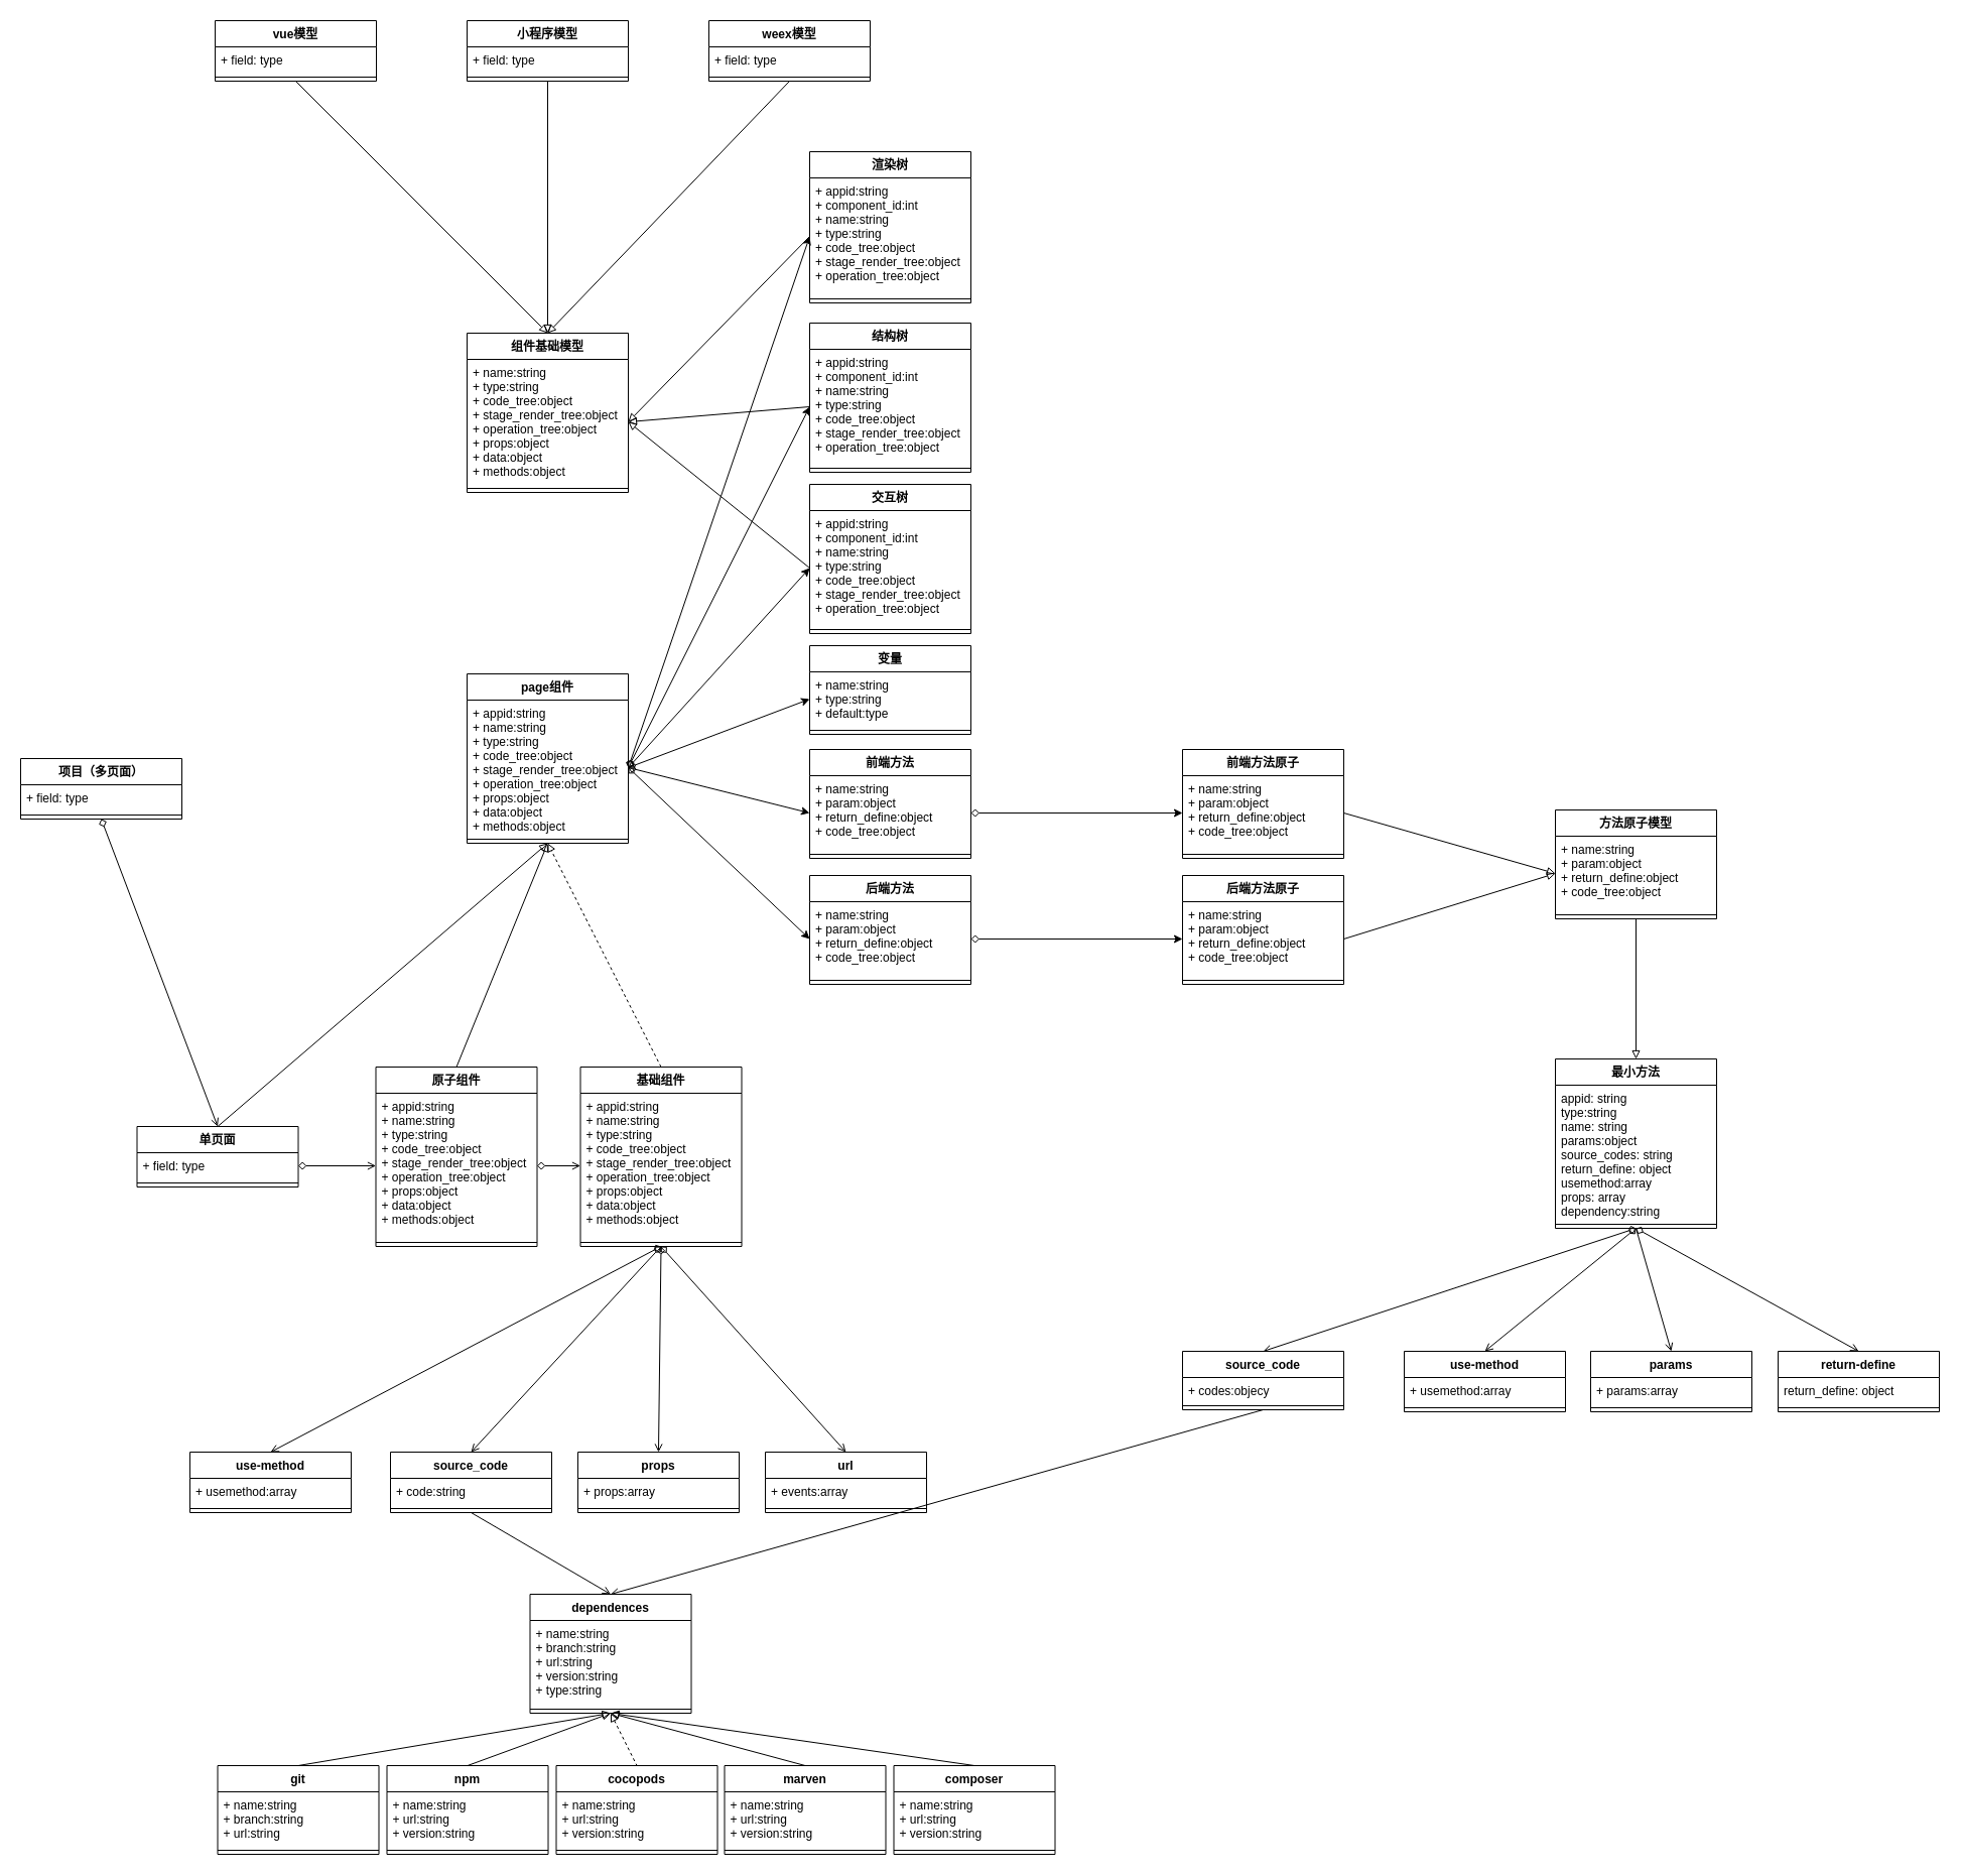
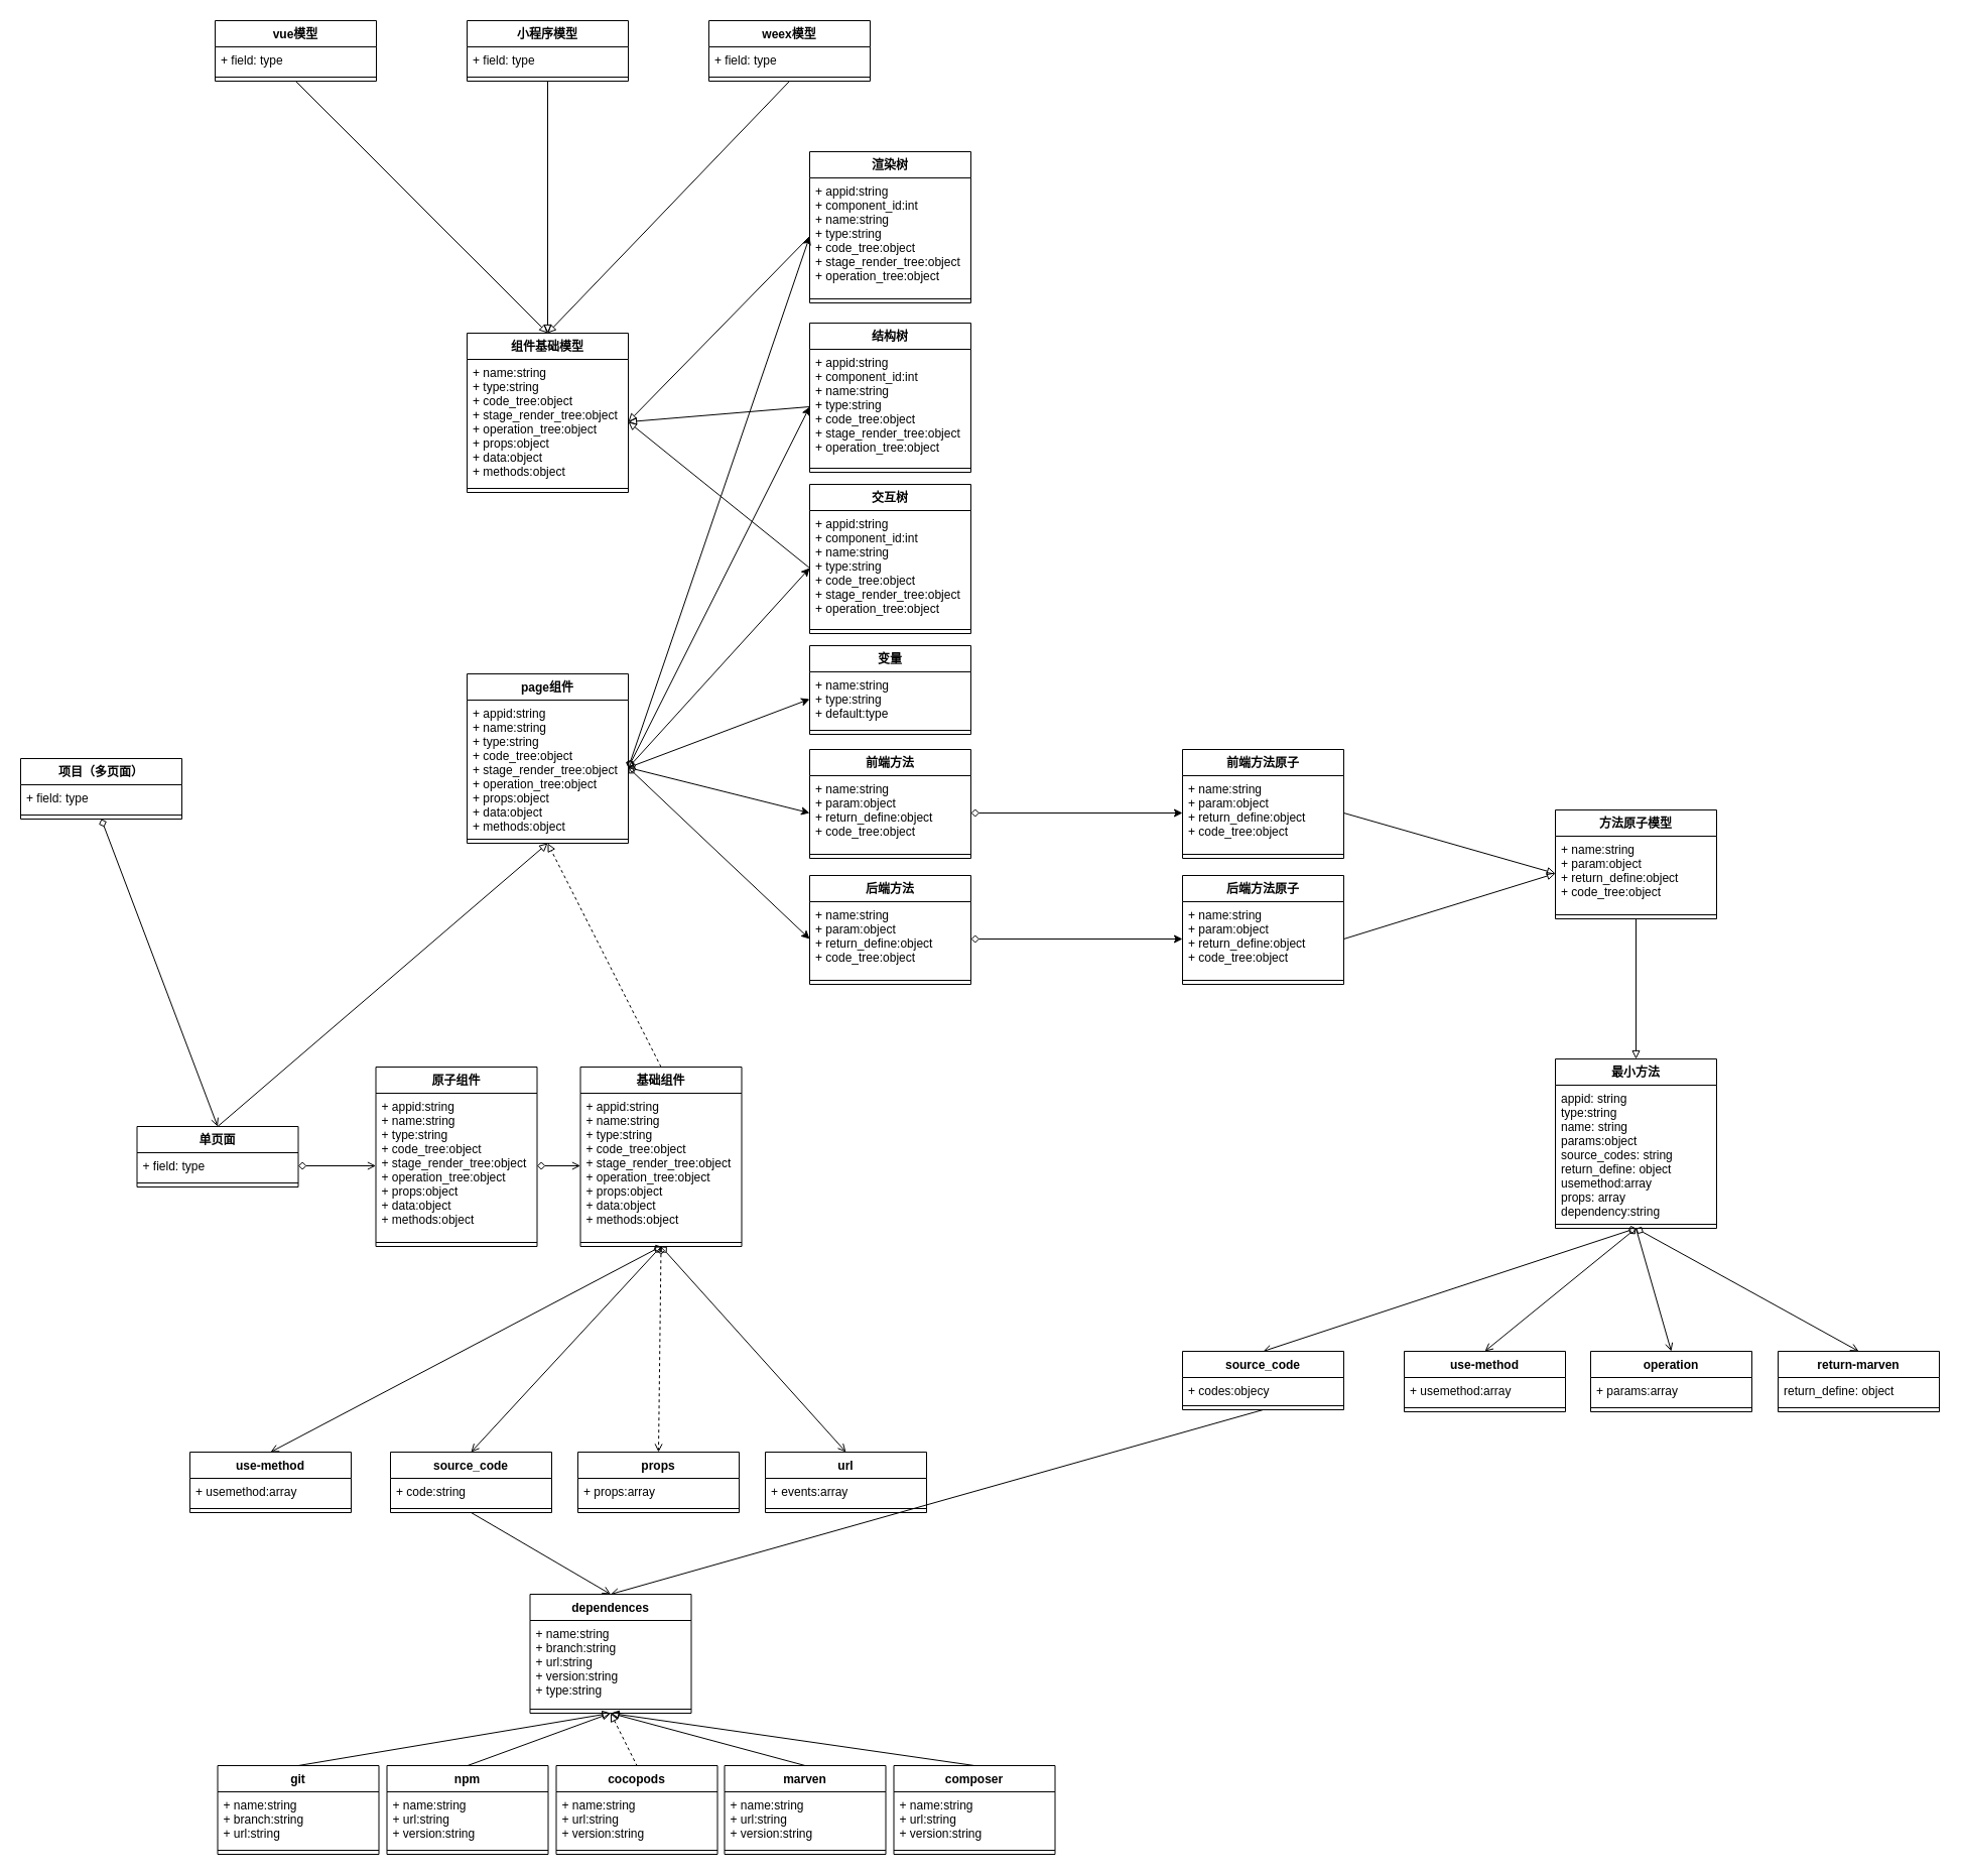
- <mxCell id="24" style="edgeStyle=none;rounded=0;orthogonalLoop=1;jettySize=auto;html=1;exitX=0.5;exitY=0;exitDx=0;exitDy=0;endArrow=block;endFill=0;entryX=0.5;entryY=1;entryDx=0;entryDy=0;" edge="1" parent="1" source="26" target="17"><mxGeometry relative="1" as="geometry"><mxPoint x="543" y="760" as="targetPoint" /></mxGeometry></mxCell>
- <mxCell id="31" style="edgeStyle=none;rounded=0;orthogonalLoop=1;jettySize=auto;html=1;exitX=0.5;exitY=1;exitDx=0;exitDy=0;entryX=0.5;entryY=0;entryDx=0;entryDy=0;startArrow=diamond;startFill=0;endArrow=open;endFill=0;" edge="1" parent="1" source="34" target="125"><mxGeometry relative="1" as="geometry" /></mxCell>
+ <mxCell id="31" style="edgeStyle=none;rounded=0;orthogonalLoop=1;jettySize=auto;html=1;exitX=0.5;exitY=1;exitDx=0;exitDy=0;entryX=0.5;entryY=0;entryDx=0;entryDy=0;startArrow=diamond;startFill=0;endArrow=open;endFill=0;dashed=1;" edge="1" parent="1" source="34" target="125"><mxGeometry relative="1" as="geometry" /></mxCell>
- <mxCell id="93" value="params" style="swimlane;fontStyle=1;align=center;verticalAlign=top;childLayout=stackLayout;horizontal=1;startSize=26;horizontalStack=0;resizeParent=1;resizeParentMax=0;resizeLast=0;collapsible=1;marginBottom=0;" vertex="1" parent="1"><mxGeometry x="1578" y="1340" width="160" height="60" as="geometry"><mxRectangle x="1670" y="980" width="80" height="26" as="alternateBounds" /></mxGeometry></mxCell>
+ <mxCell id="93" value="operation" style="swimlane;fontStyle=1;align=center;verticalAlign=top;childLayout=stackLayout;horizontal=1;startSize=26;horizontalStack=0;resizeParent=1;resizeParentMax=0;resizeLast=0;collapsible=1;marginBottom=0;" vertex="1" parent="1"><mxGeometry x="1578" y="1340" width="160" height="60" as="geometry"><mxRectangle x="1670" y="980" width="80" height="26" as="alternateBounds" /></mxGeometry></mxCell>
- <mxCell id="100" value="return-define" style="swimlane;fontStyle=1;align=center;verticalAlign=top;childLayout=stackLayout;horizontal=1;startSize=26;horizontalStack=0;resizeParent=1;resizeParentMax=0;resizeLast=0;collapsible=1;marginBottom=0;" vertex="1" parent="1"><mxGeometry x="1764" y="1340" width="160" height="60" as="geometry"><mxRectangle x="1670" y="980" width="80" height="26" as="alternateBounds" /></mxGeometry></mxCell>
+ <mxCell id="100" value="return-marven" style="swimlane;fontStyle=1;align=center;verticalAlign=top;childLayout=stackLayout;horizontal=1;startSize=26;horizontalStack=0;resizeParent=1;resizeParentMax=0;resizeLast=0;collapsible=1;marginBottom=0;" vertex="1" parent="1"><mxGeometry x="1764" y="1340" width="160" height="60" as="geometry"><mxRectangle x="1670" y="980" width="80" height="26" as="alternateBounds" /></mxGeometry></mxCell>
